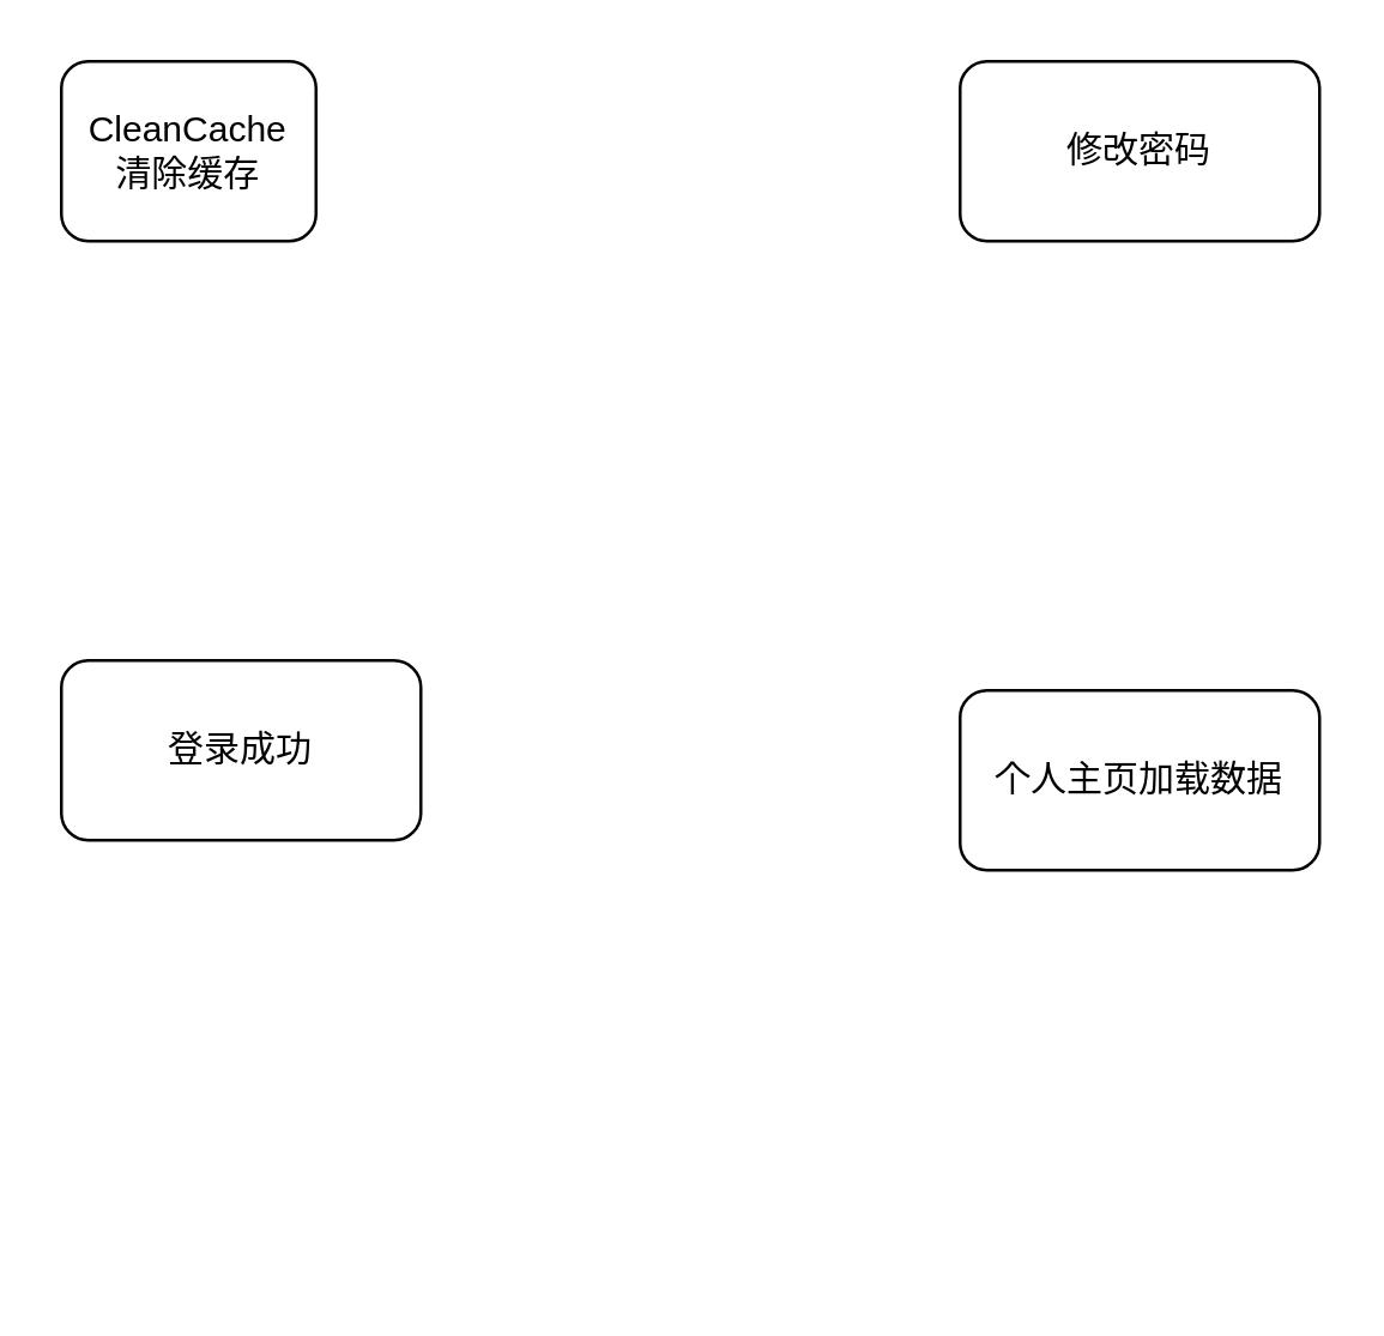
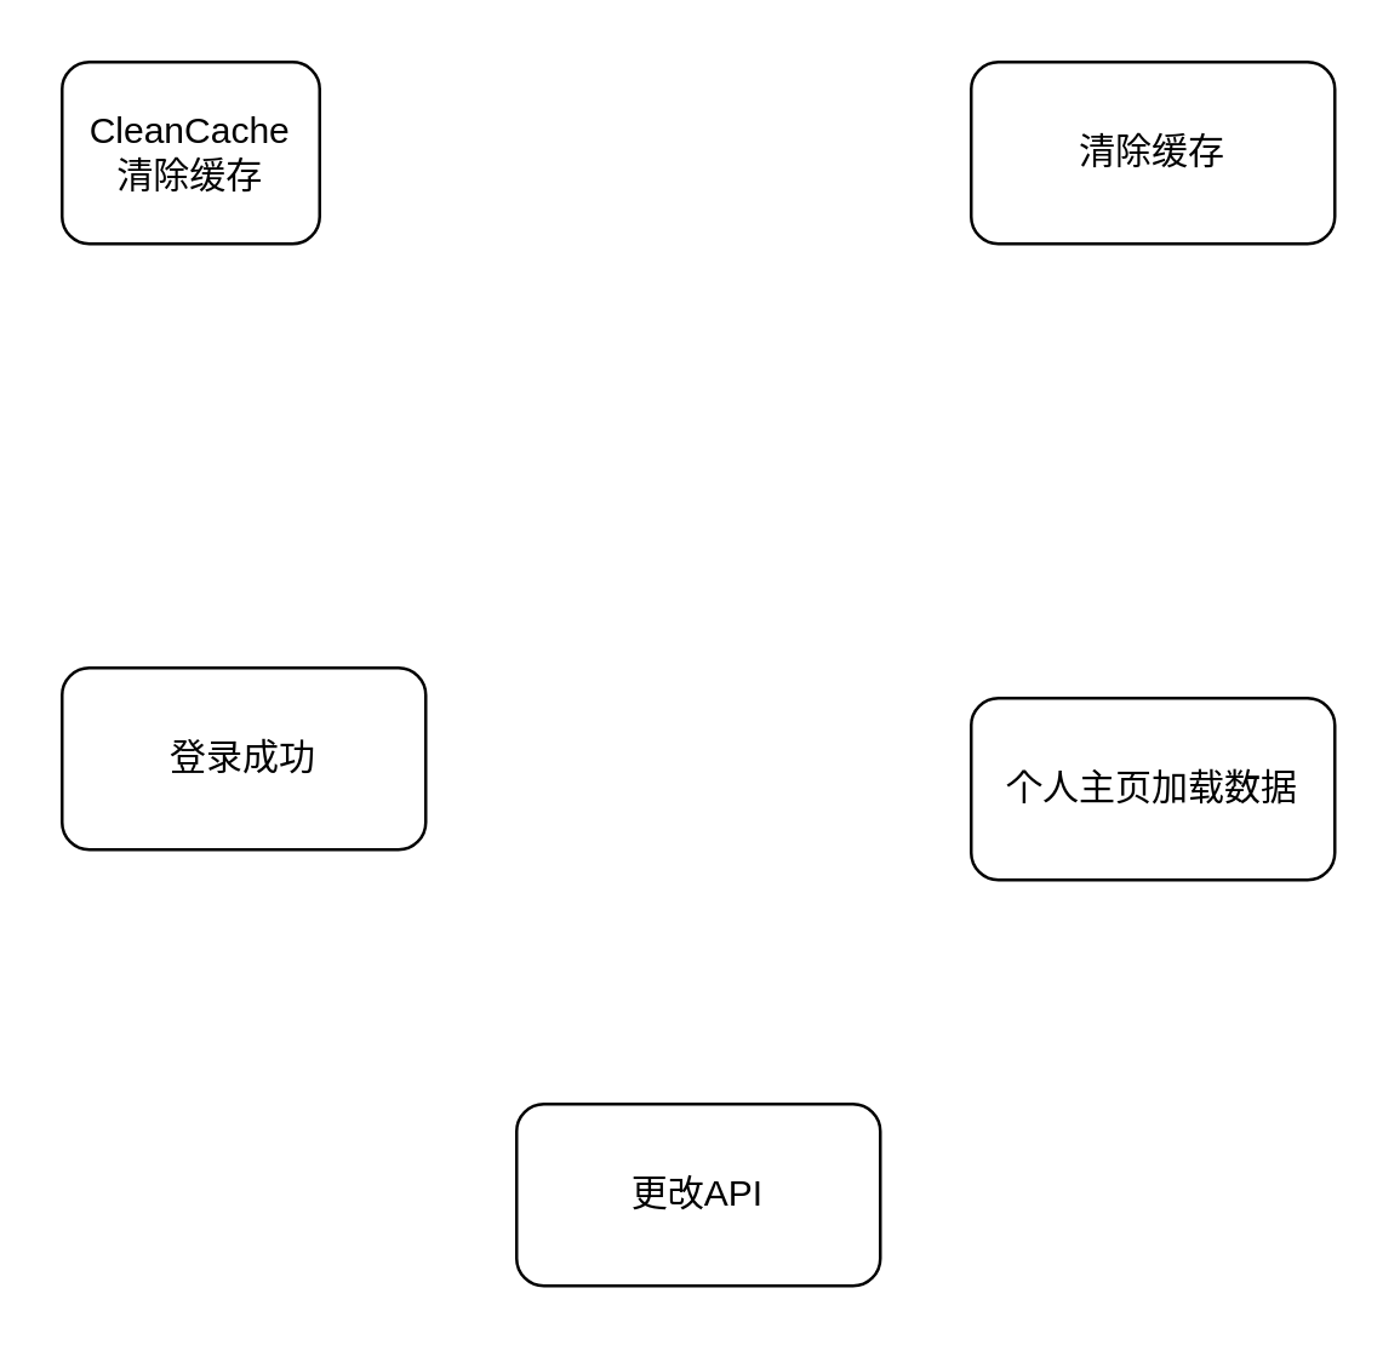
- <mxCell id="4" value="修改密码" style="rounded=1;whiteSpace=wrap;html=1;" vertex="1" parent="1"><mxGeometry x="320" y="20" width="120" height="60" as="geometry" /></mxCell>
+ <mxCell id="4" value="清除缓存" style="rounded=1;whiteSpace=wrap;html=1;" vertex="1" parent="1"><mxGeometry x="320" y="20" width="120" height="60" as="geometry" /></mxCell>
+ <mxCell id="6" value="更改API" style="rounded=1;whiteSpace=wrap;html=1;" vertex="1" parent="1"><mxGeometry x="170" y="364" width="120" height="60" as="geometry" /></mxCell>
